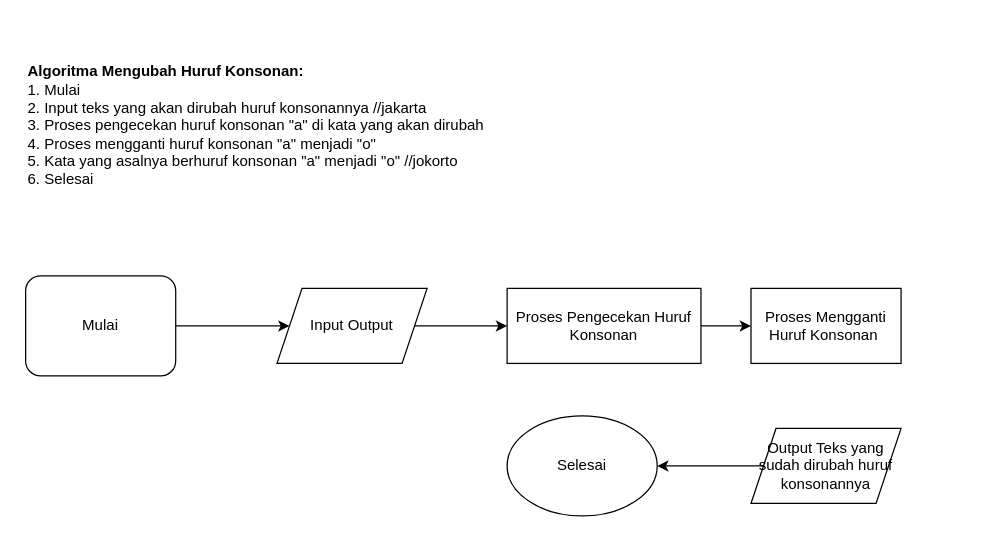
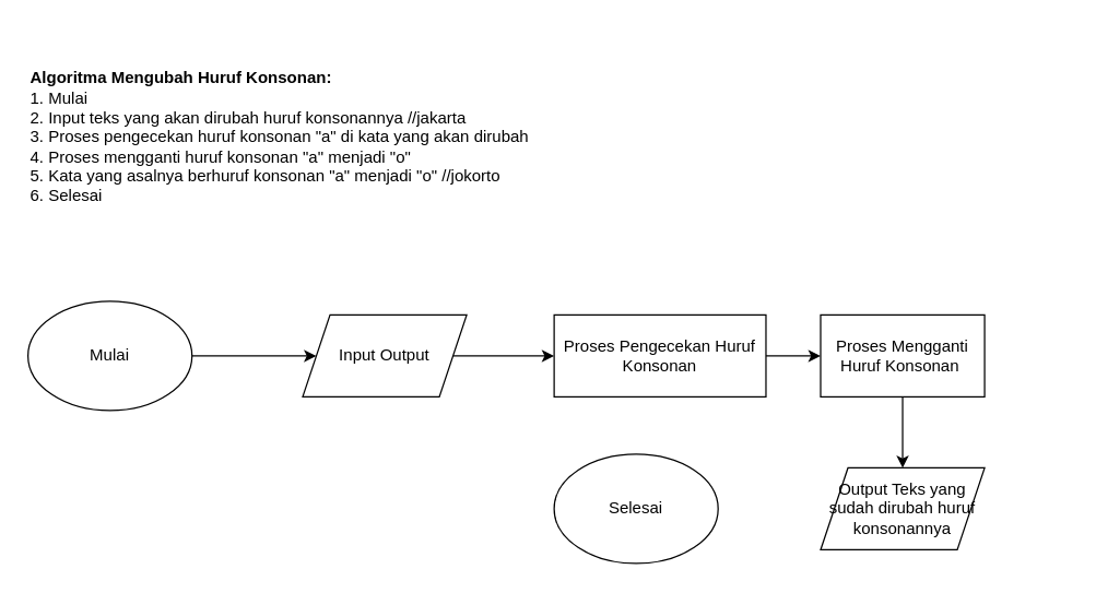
- <mxCell id="4" value="Mulai" style="whiteSpace=wrap;html=1;rounded=1;" vertex="1" parent="1"><mxGeometry x="20" y="220" width="120" height="80" as="geometry" /></mxCell>
+ <mxCell id="4" value="Mulai" style="ellipse;whiteSpace=wrap;html=1;" vertex="1" parent="1"><mxGeometry x="20" y="220" width="120" height="80" as="geometry" /></mxCell>
+ <mxCell id="9" value="" style="edgeStyle=orthogonalEdgeStyle;rounded=0;orthogonalLoop=1;jettySize=auto;html=1;" edge="1" parent="1" source="10" target="12"><mxGeometry relative="1" as="geometry" /></mxCell>
- <mxCell id="11" value="" style="edgeStyle=orthogonalEdgeStyle;rounded=0;orthogonalLoop=1;jettySize=auto;html=1;" edge="1" parent="1" source="12" target="13"><mxGeometry relative="1" as="geometry" /></mxCell>
